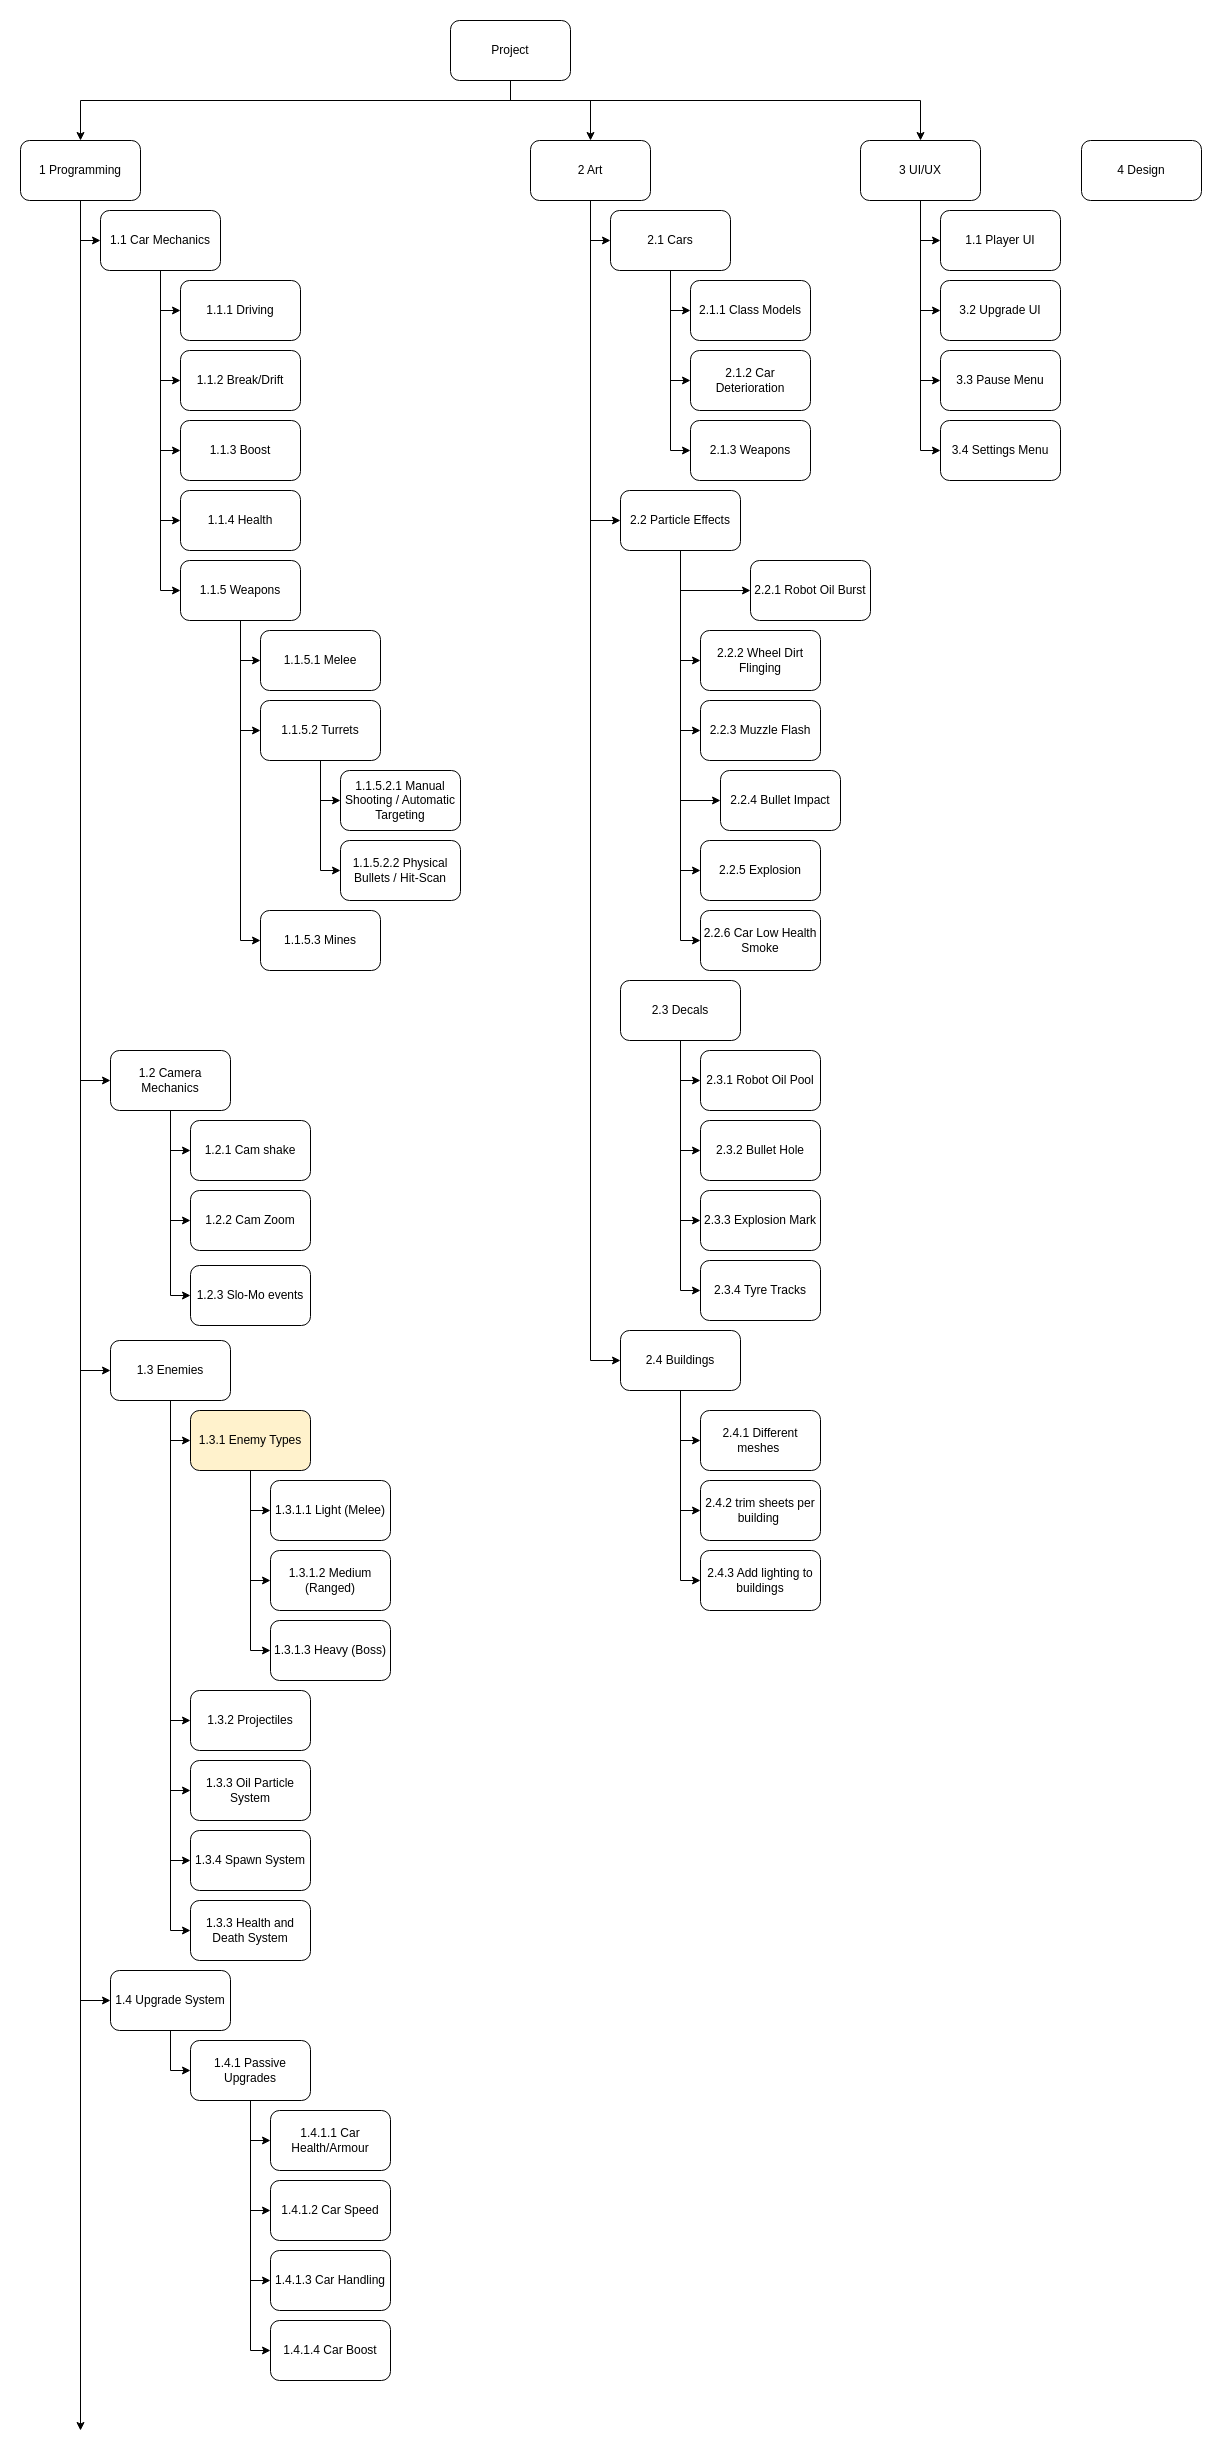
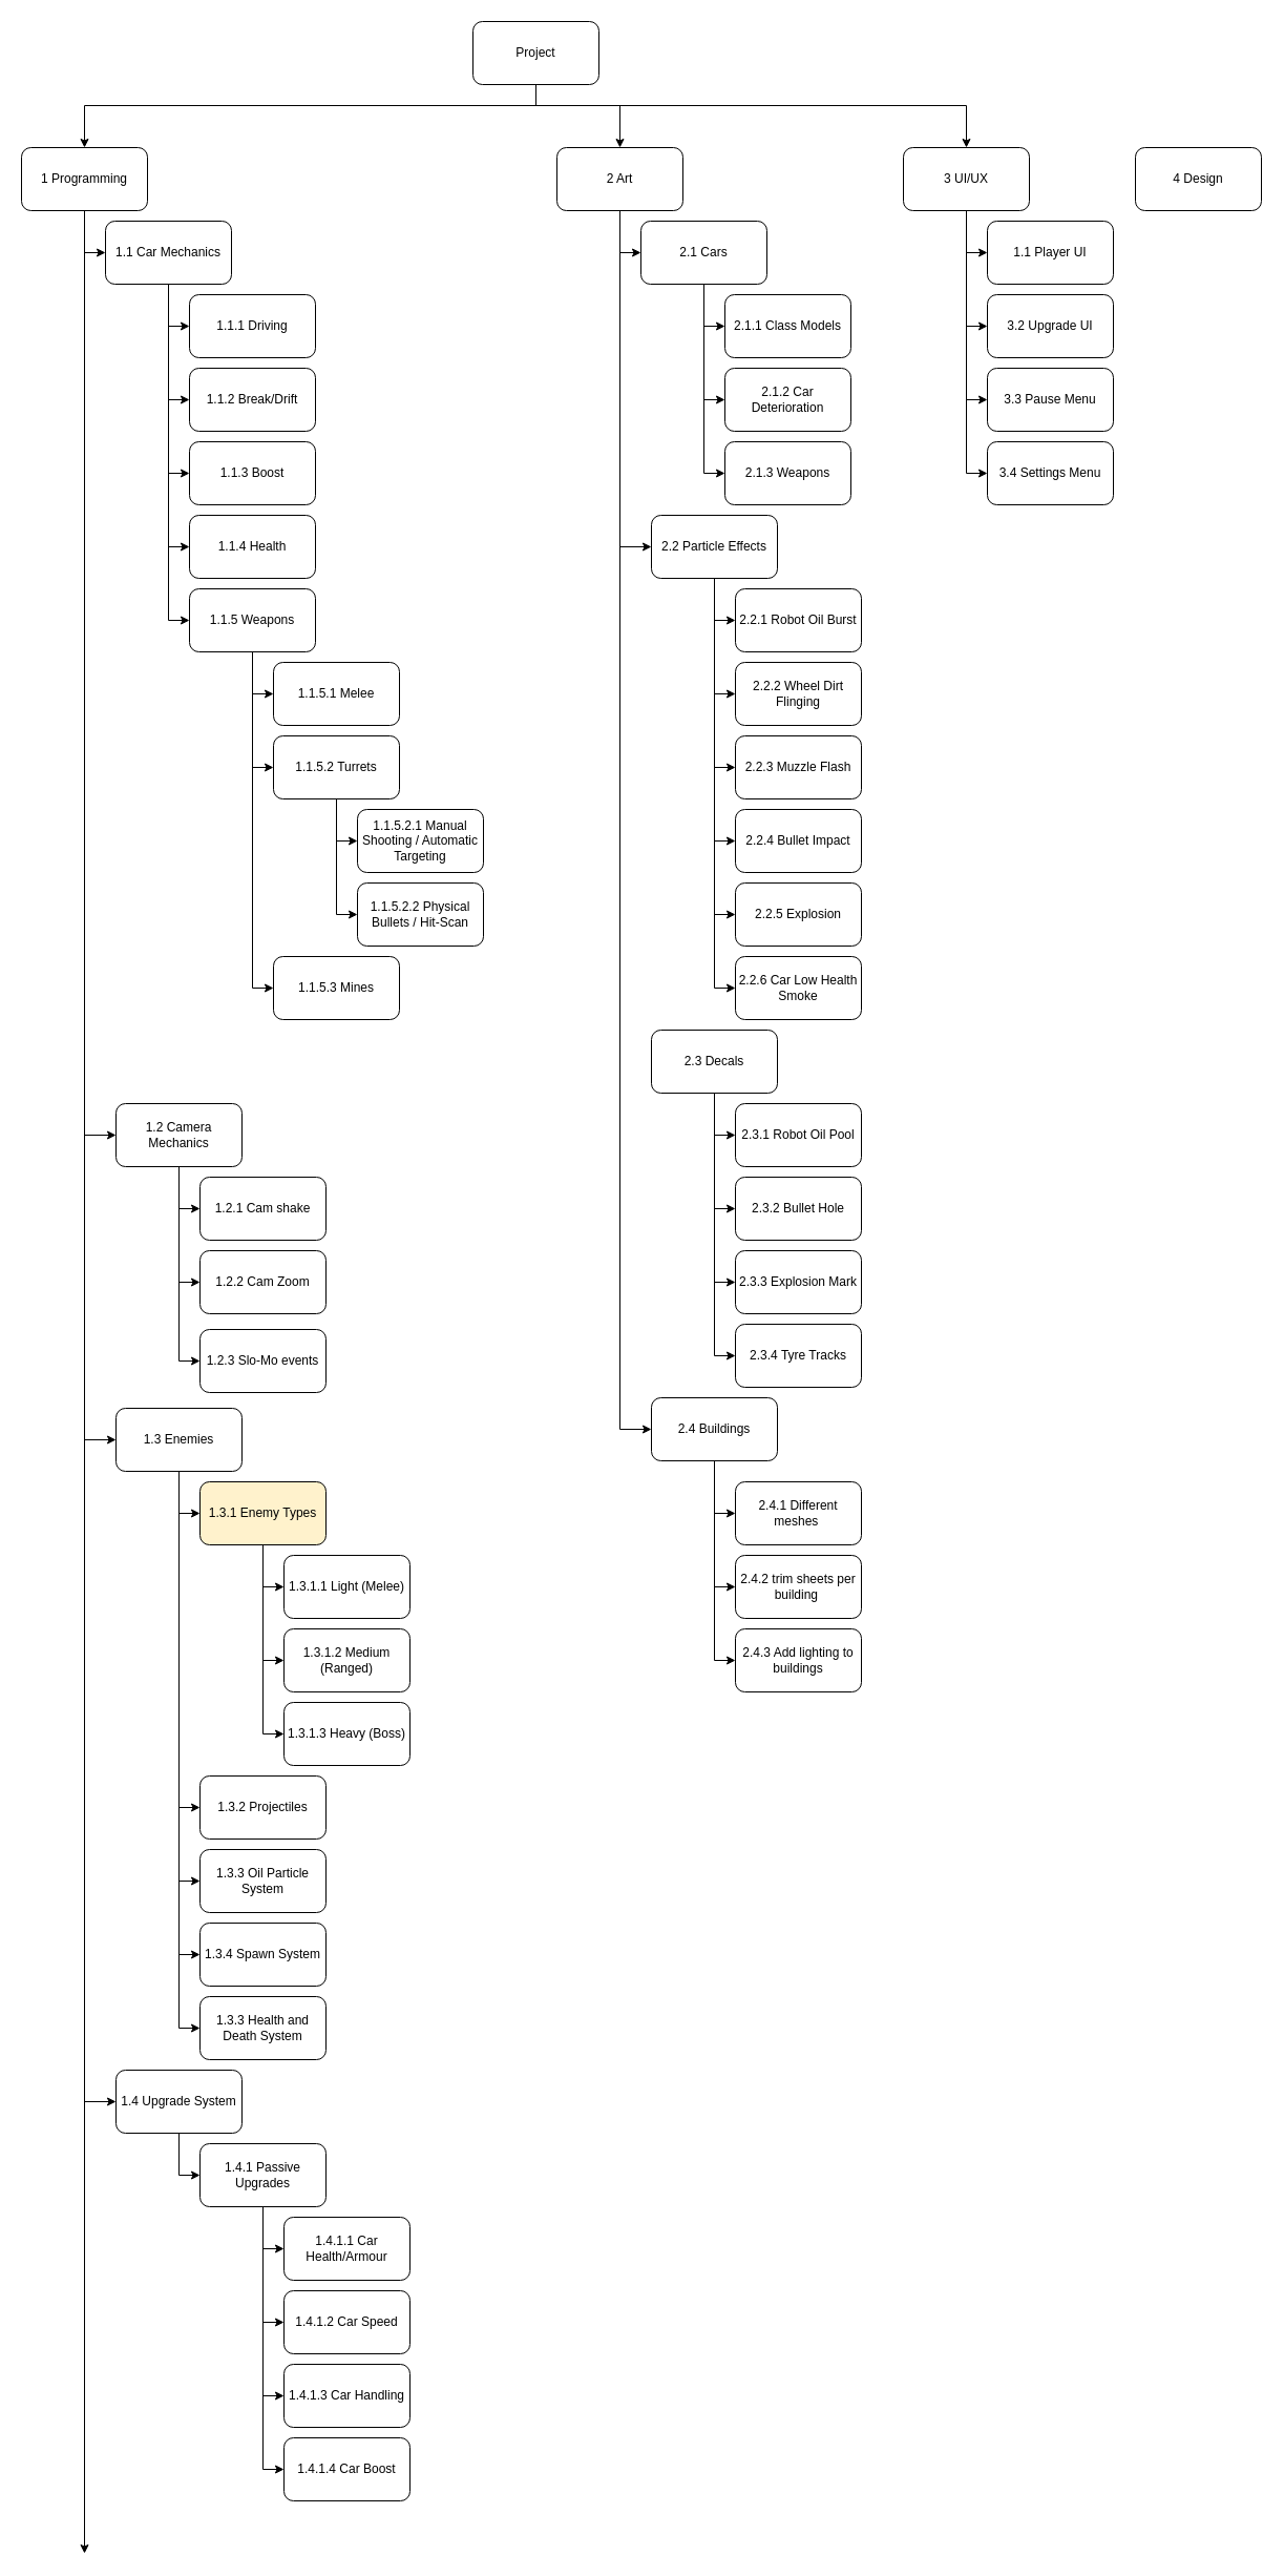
- <mxCell id="48" value="2.2.1 Robot Oil Burst" style="rounded=1;whiteSpace=wrap;html=1;" parent="1" vertex="1"><mxGeometry x="750" y="560" width="120" height="60" as="geometry" /></mxCell>
+ <mxCell id="48" value="2.2.1 Robot Oil Burst" style="rounded=1;whiteSpace=wrap;html=1;" parent="1" vertex="1"><mxGeometry x="700" y="560" width="120" height="60" as="geometry" /></mxCell>
- <mxCell id="54" value="2.2.4 Bullet Impact" style="rounded=1;whiteSpace=wrap;html=1;" parent="1" vertex="1"><mxGeometry x="720" y="770" width="120" height="60" as="geometry" /></mxCell>
+ <mxCell id="54" value="2.2.4 Bullet Impact" style="rounded=1;whiteSpace=wrap;html=1;" parent="1" vertex="1"><mxGeometry x="700" y="770" width="120" height="60" as="geometry" /></mxCell>
